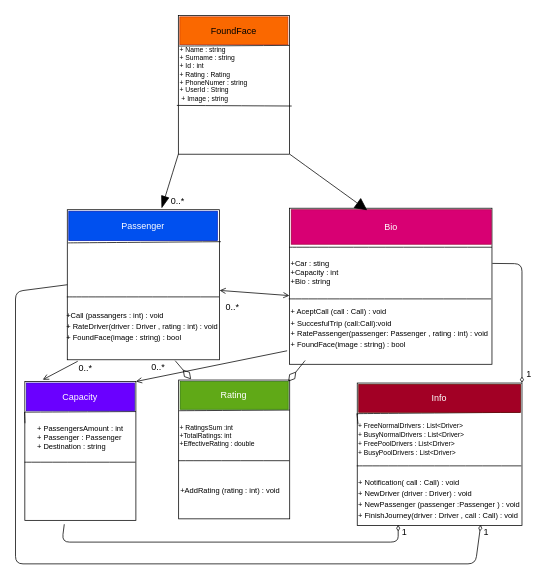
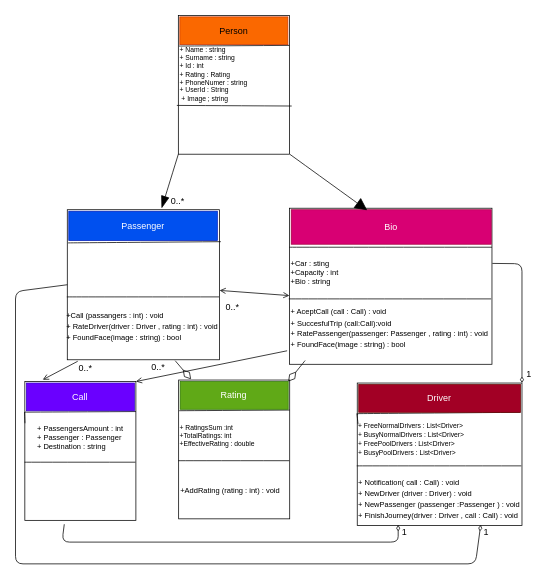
- <mxCell id="5" value="FoundFace" style="text;strokeColor=#C73500;fillColor=#fa6800;html=1;align=center;verticalAlign=middle;whiteSpace=wrap;rounded=0;hachureGap=4;fontColor=#000000;" parent="1" vertex="1"><mxGeometry x="239" y="22" width="144" height="37" as="geometry" /></mxCell>
+ <mxCell id="5" value="Person" style="text;strokeColor=#C73500;fillColor=#fa6800;html=1;align=center;verticalAlign=middle;whiteSpace=wrap;rounded=0;hachureGap=4;fontColor=#000000;" parent="1" vertex="1"><mxGeometry x="239" y="22" width="144" height="37" as="geometry" /></mxCell>
- <mxCell id="43" value="Capacity" style="text;strokeColor=#3700CC;fillColor=#6a00ff;html=1;align=center;verticalAlign=middle;whiteSpace=wrap;rounded=0;hachureGap=4;fontColor=#ffffff;" parent="1" vertex="1"><mxGeometry x="34.44" y="510" width="144" height="37" as="geometry" /></mxCell>
+ <mxCell id="43" value="Call" style="text;strokeColor=#3700CC;fillColor=#6a00ff;html=1;align=center;verticalAlign=middle;whiteSpace=wrap;rounded=0;hachureGap=4;fontColor=#ffffff;" parent="1" vertex="1"><mxGeometry x="34.44" y="510" width="144" height="37" as="geometry" /></mxCell>
- <mxCell id="32" value="Info" style="text;strokeColor=#6F0000;fillColor=#a20025;html=1;align=center;verticalAlign=middle;whiteSpace=wrap;rounded=0;hachureGap=4;fontColor=#ffffff;" parent="1" vertex="1"><mxGeometry x="477.44" y="512" width="215.56" height="37" as="geometry" /></mxCell>
+ <mxCell id="32" value="Driver" style="text;strokeColor=#6F0000;fillColor=#a20025;html=1;align=center;verticalAlign=middle;whiteSpace=wrap;rounded=0;hachureGap=4;fontColor=#ffffff;" parent="1" vertex="1"><mxGeometry x="477.44" y="512" width="215.56" height="37" as="geometry" /></mxCell>
